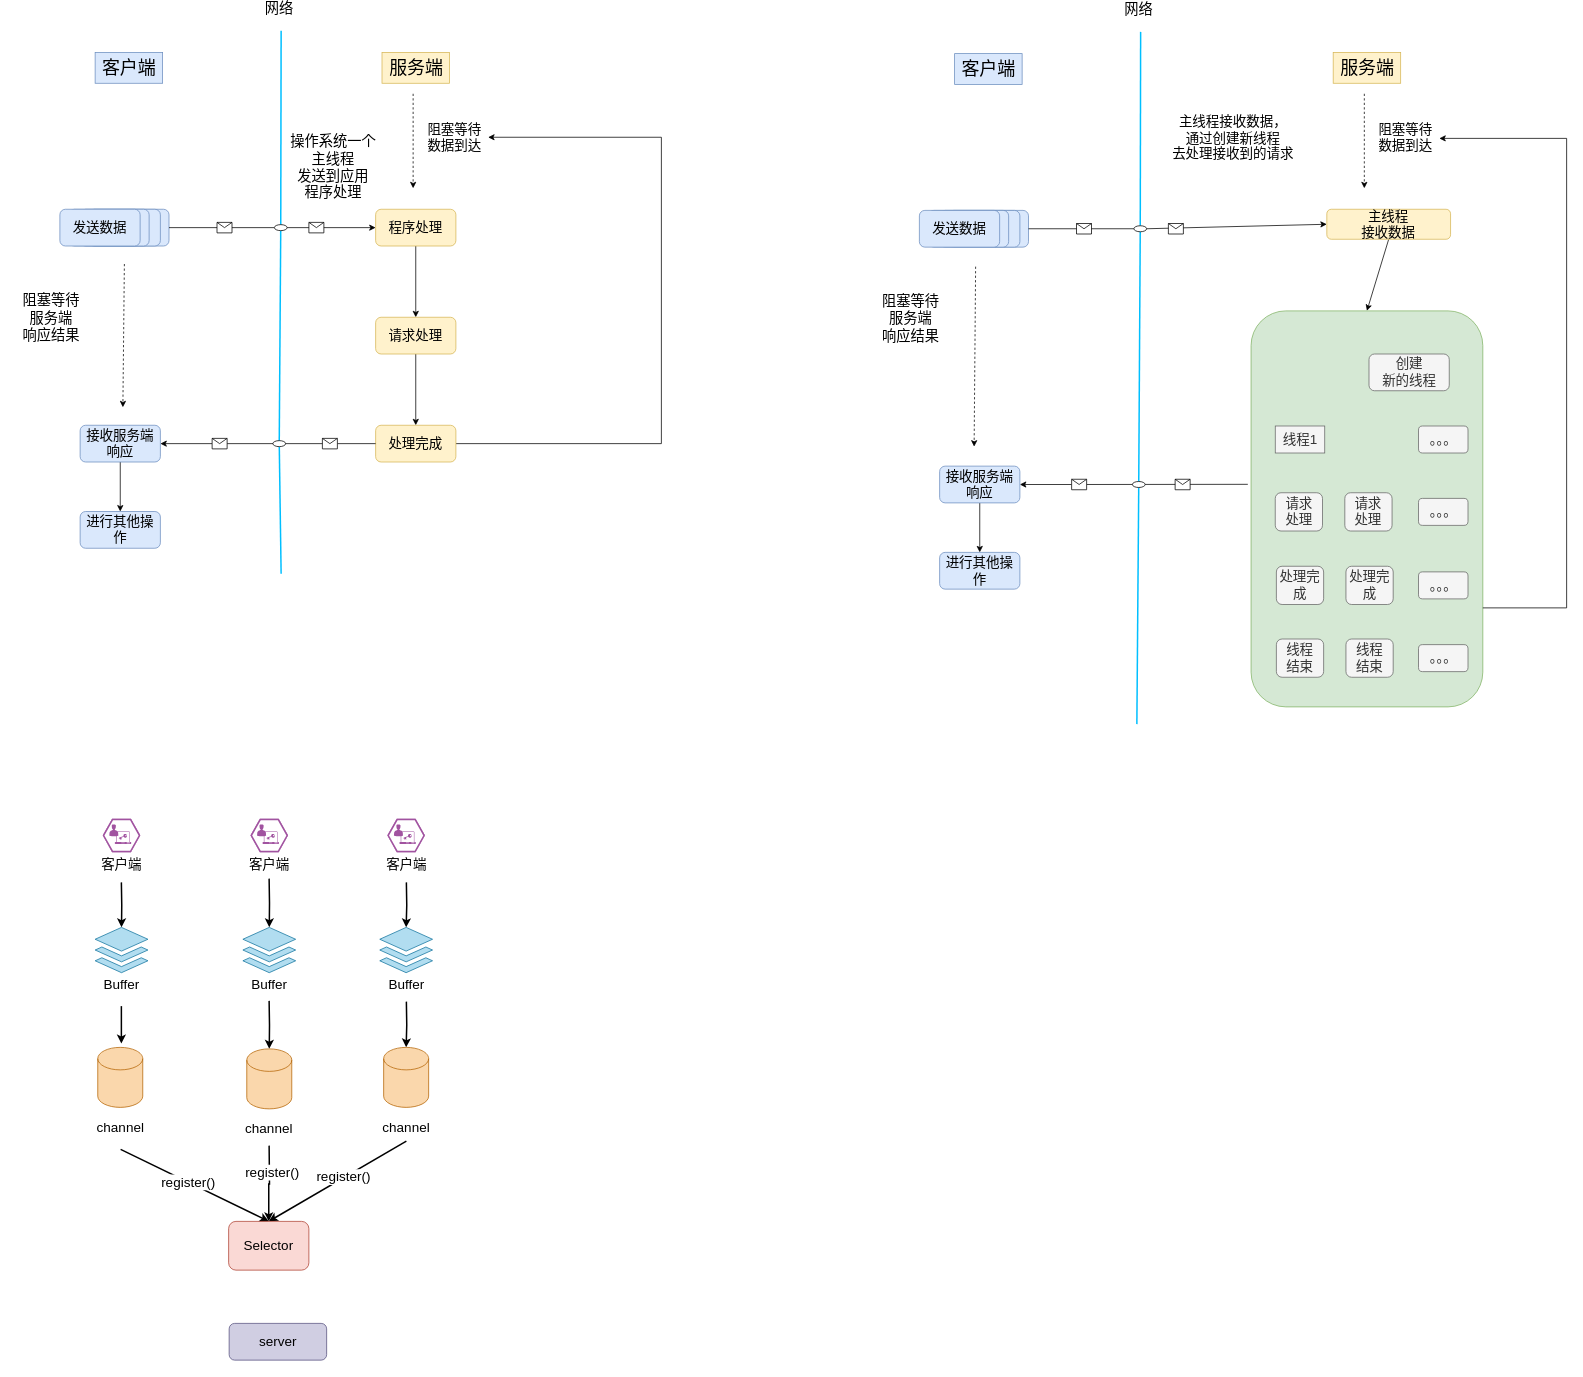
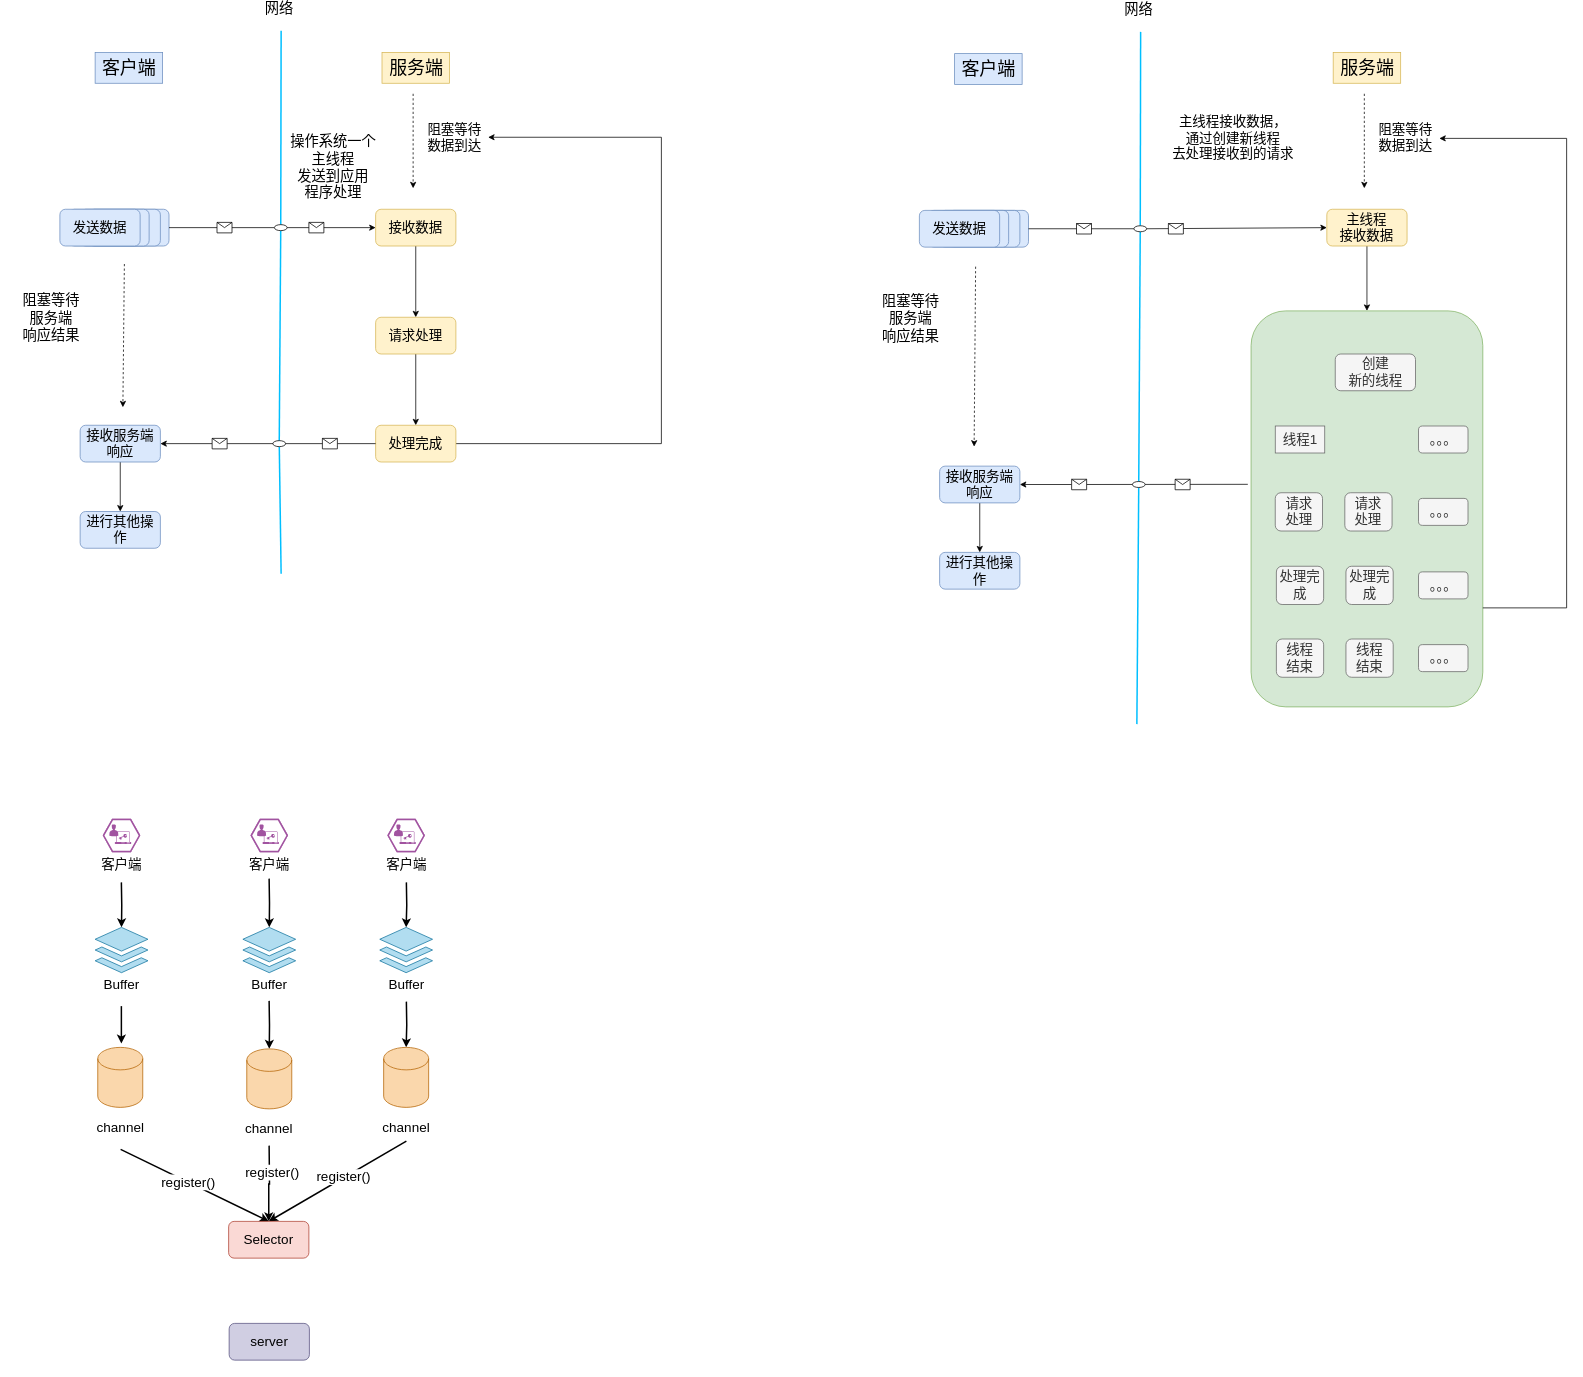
- <mxCell id="60" value="&lt;font style=&quot;font-size: 18px;&quot;&gt;主线程&lt;br&gt;接收数据&lt;/font&gt;" style="rounded=1;whiteSpace=wrap;html=1;fillColor=#fff2cc;strokeColor=#d6b656;" vertex="1" parent="1"><mxGeometry x="1768.25" y="258.51" width="165" height="40" as="geometry" /></mxCell>
+ <mxCell id="60" value="&lt;font style=&quot;font-size: 18px;&quot;&gt;主线程&lt;br&gt;接收数据&lt;/font&gt;" style="rounded=1;whiteSpace=wrap;html=1;fillColor=#fff2cc;strokeColor=#d6b656;" vertex="1" parent="1"><mxGeometry x="1768.25" y="258.51" width="107" height="49" as="geometry" /></mxCell>
- <mxCell id="13" value="&lt;font style=&quot;font-size: 18px;&quot;&gt;程序处理&lt;/font&gt;" style="rounded=1;whiteSpace=wrap;html=1;fillColor=#fff2cc;strokeColor=#d6b656;" vertex="1" parent="1"><mxGeometry x="500" y="258.51" width="107" height="49" as="geometry" /></mxCell>
+ <mxCell id="13" value="&lt;font style=&quot;font-size: 18px;&quot;&gt;接收数据&lt;/font&gt;" style="rounded=1;whiteSpace=wrap;html=1;fillColor=#fff2cc;strokeColor=#d6b656;" vertex="1" parent="1"><mxGeometry x="500" y="258.51" width="107" height="49" as="geometry" /></mxCell>
- <mxCell id="20" value="&lt;font style=&quot;font-size: 18px;&quot;&gt;创建&lt;br&gt;新的线程&lt;/font&gt;" style="rounded=1;whiteSpace=wrap;html=1;fillColor=#f5f5f5;fontColor=#333333;strokeColor=#666666;" vertex="1" parent="1"><mxGeometry x="1824.5" y="451.5" width="107" height="49" as="geometry" /></mxCell>
+ <mxCell id="20" value="&lt;font style=&quot;font-size: 18px;&quot;&gt;创建&lt;br&gt;新的线程&lt;/font&gt;" style="rounded=1;whiteSpace=wrap;html=1;fillColor=#f5f5f5;fontColor=#333333;strokeColor=#666666;" vertex="1" parent="1"><mxGeometry x="1779.5" y="451.5" width="107" height="49" as="geometry" /></mxCell>
- <mxCell id="102" value="&lt;font style=&quot;font-size: 18px;&quot;&gt;Selector&lt;/font&gt;" style="rounded=1;whiteSpace=wrap;html=1;fillColor=#fad9d5;strokeColor=#ae4132;" vertex="1" parent="1"><mxGeometry x="304" y="1608" width="107" height="65" as="geometry" /></mxCell>
+ <mxCell id="102" value="&lt;font style=&quot;font-size: 18px;&quot;&gt;Selector&lt;/font&gt;" style="rounded=1;whiteSpace=wrap;html=1;fillColor=#fad9d5;strokeColor=#ae4132;" vertex="1" parent="1"><mxGeometry x="304" y="1608" width="107" height="49" as="geometry" /></mxCell>
- <mxCell id="103" value="&lt;font style=&quot;font-size: 18px;&quot;&gt;server&lt;/font&gt;" style="rounded=1;whiteSpace=wrap;html=1;fillColor=#d0cee2;strokeColor=#56517e;" vertex="1" parent="1"><mxGeometry x="304.7" y="1744" width="130" height="49" as="geometry" /></mxCell>
+ <mxCell id="103" value="&lt;font style=&quot;font-size: 18px;&quot;&gt;server&lt;/font&gt;" style="rounded=1;whiteSpace=wrap;html=1;fillColor=#d0cee2;strokeColor=#56517e;" vertex="1" parent="1"><mxGeometry x="304.7" y="1744" width="107" height="49" as="geometry" /></mxCell>
